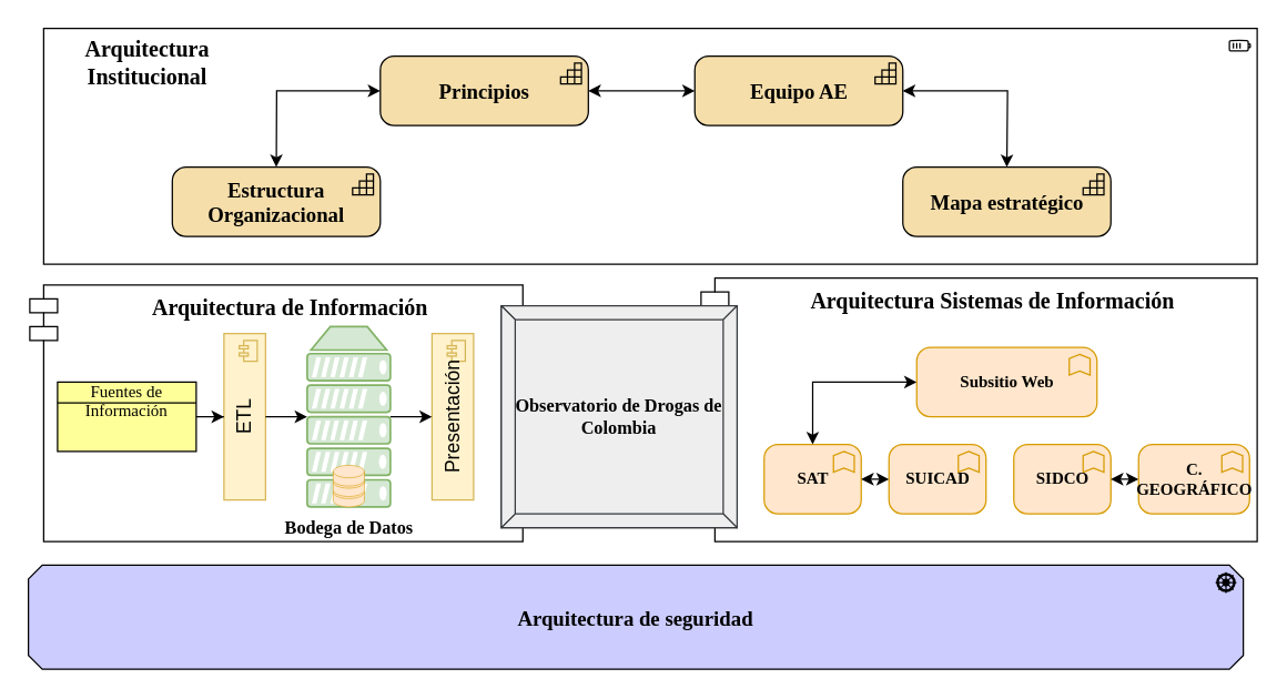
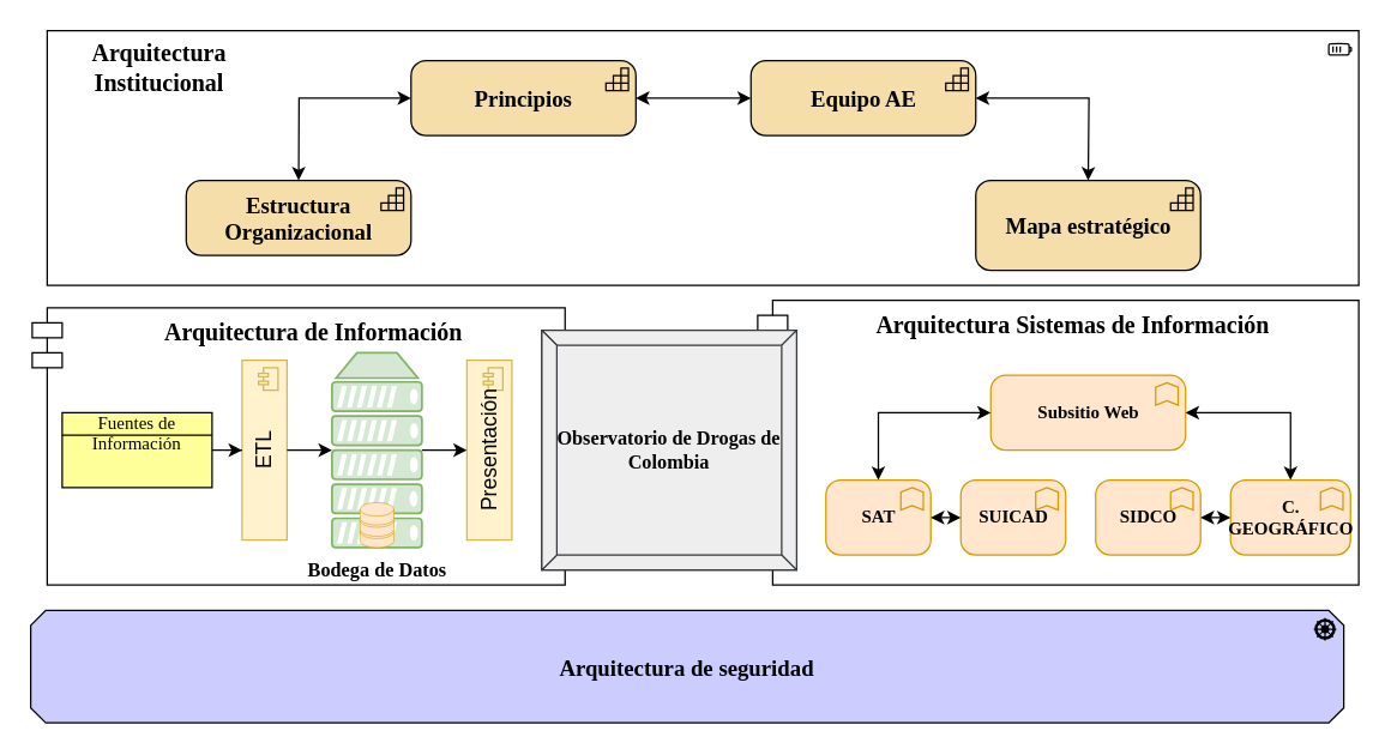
- <mxCell id="27" value="Mapa estratégico" style="html=1;outlineConnect=0;whiteSpace=wrap;fillColor=#F5DEAA;shape=mxgraph.archimate3.application;appType=capability;archiType=rounded;fontSize=15;fontFamily=Lucida Console;fontStyle=1" vertex="1" parent="1"><mxGeometry x="650.5" y="120" width="150" height="50" as="geometry" /></mxCell>
+ <mxCell id="27" value="Mapa estratégico" style="html=1;outlineConnect=0;whiteSpace=wrap;fillColor=#F5DEAA;shape=mxgraph.archimate3.application;appType=capability;archiType=rounded;fontSize=15;fontFamily=Lucida Console;fontStyle=1" vertex="1" parent="1"><mxGeometry x="650.5" y="120" width="150" height="60" as="geometry" /></mxCell>
+ <mxCell id="22" value="" style="endArrow=classic;startArrow=classic;html=1;rounded=0;entryX=1;entryY=0.5;entryDx=0;entryDy=0;entryPerimeter=0;exitX=0.5;exitY=0;exitDx=0;exitDy=0;exitPerimeter=0;" edge="1" parent="1" source="20" target="16"><mxGeometry width="50" height="50" relative="1" as="geometry"><mxPoint x="700.5" y="330" as="sourcePoint" /><mxPoint x="750.5" y="280" as="targetPoint" /><Array as="points"><mxPoint x="860.5" y="275" /></Array></mxGeometry></mxCell>
